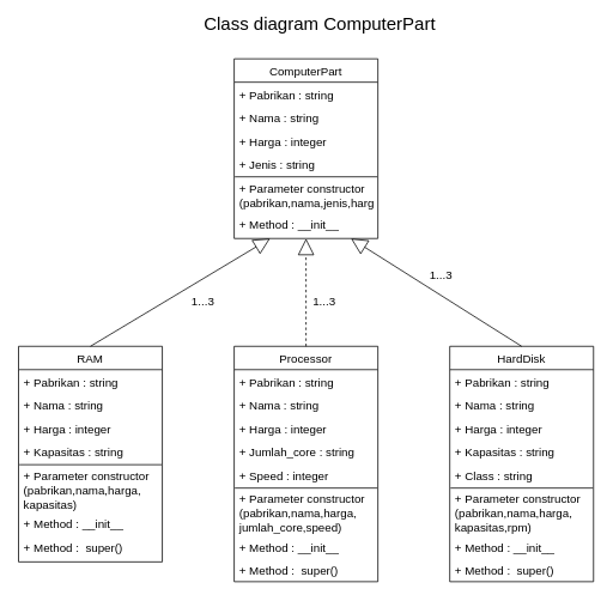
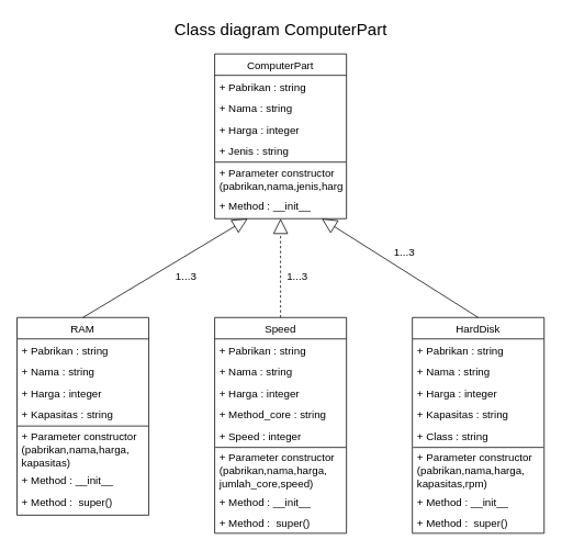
- <mxCell id="10" value="Class diagram ComputerPart&lt;br style=&quot;font-size: 20px;&quot;&gt;" style="text;html=1;align=center;verticalAlign=middle;resizable=0;points=[];autosize=1;strokeColor=none;fillColor=none;fontSize=20;" vertex="1" parent="1"><mxGeometry x="220" y="10" width="270" height="30" as="geometry" /></mxCell>
+ <mxCell id="10" value="Class diagram ComputerPart&lt;br style=&quot;font-size: 20px;&quot;&gt;" style="text;html=1;align=center;verticalAlign=middle;resizable=0;points=[];autosize=1;strokeColor=none;fillColor=none;fontSize=20;" vertex="1" parent="1"><mxGeometry x="205" y="20" width="270" height="30" as="geometry" /></mxCell>
- <mxCell id="11" value="Processor" style="swimlane;fontStyle=0;align=center;verticalAlign=top;childLayout=stackLayout;horizontal=1;startSize=26;horizontalStack=0;resizeParent=1;resizeLast=0;collapsible=1;marginBottom=0;rounded=0;shadow=0;strokeWidth=1;fontSize=13;" vertex="1" parent="1"><mxGeometry x="260" y="385" width="160" height="262" as="geometry"><mxRectangle x="230" y="140" width="160" height="26" as="alternateBounds" /></mxGeometry></mxCell>
+ <mxCell id="11" value="Speed" style="swimlane;fontStyle=0;align=center;verticalAlign=top;childLayout=stackLayout;horizontal=1;startSize=26;horizontalStack=0;resizeParent=1;resizeLast=0;collapsible=1;marginBottom=0;rounded=0;shadow=0;strokeWidth=1;fontSize=13;" vertex="1" parent="1"><mxGeometry x="260" y="385" width="160" height="262" as="geometry"><mxRectangle x="230" y="140" width="160" height="26" as="alternateBounds" /></mxGeometry></mxCell>
- <mxCell id="15" value="+ Jumlah_core : string" style="text;align=left;verticalAlign=top;spacingLeft=4;spacingRight=4;overflow=hidden;rotatable=0;points=[[0,0.5],[1,0.5]];portConstraint=eastwest;rounded=0;shadow=0;html=0;fontSize=13;" vertex="1" parent="11"><mxGeometry y="104" width="160" height="26" as="geometry" /></mxCell>
+ <mxCell id="15" value="+ Method_core : string" style="text;align=left;verticalAlign=top;spacingLeft=4;spacingRight=4;overflow=hidden;rotatable=0;points=[[0,0.5],[1,0.5]];portConstraint=eastwest;rounded=0;shadow=0;html=0;fontSize=13;" vertex="1" parent="11"><mxGeometry y="104" width="160" height="26" as="geometry" /></mxCell>
